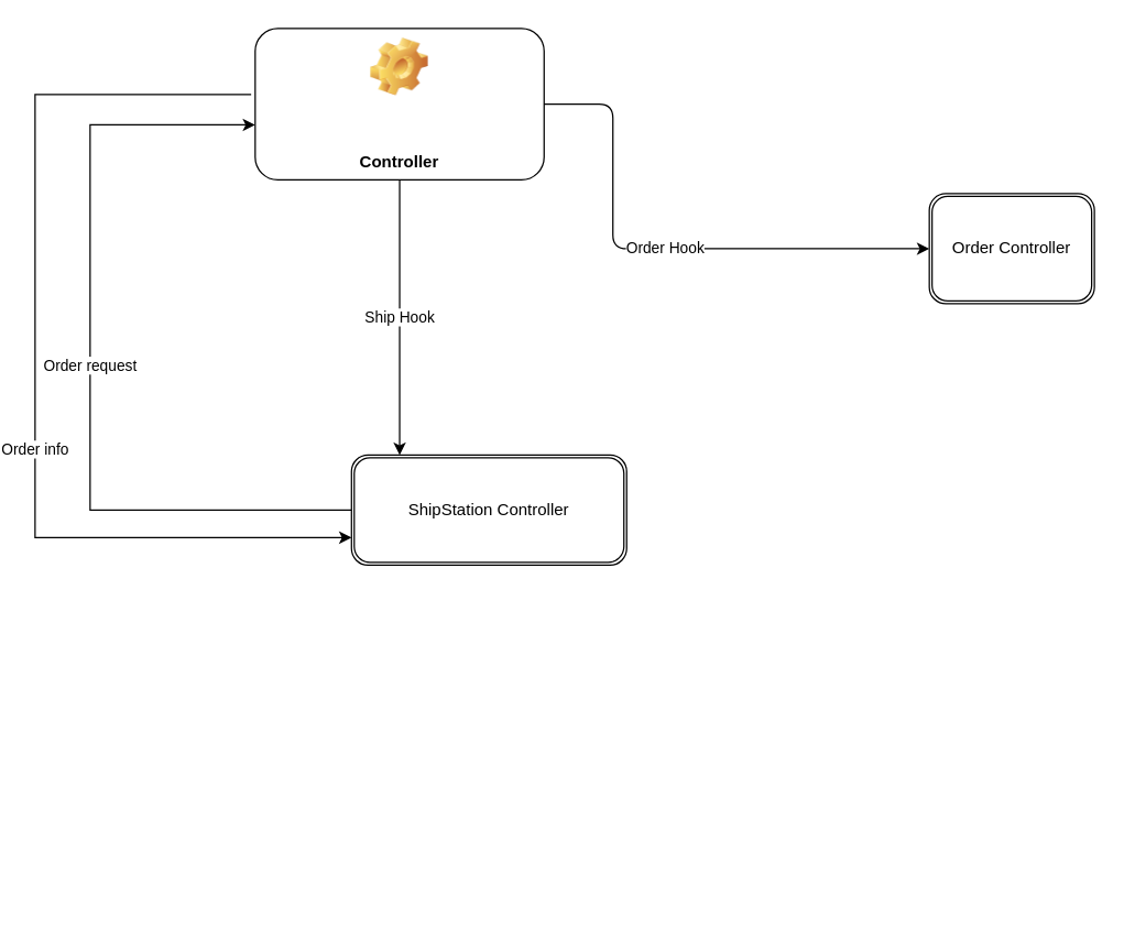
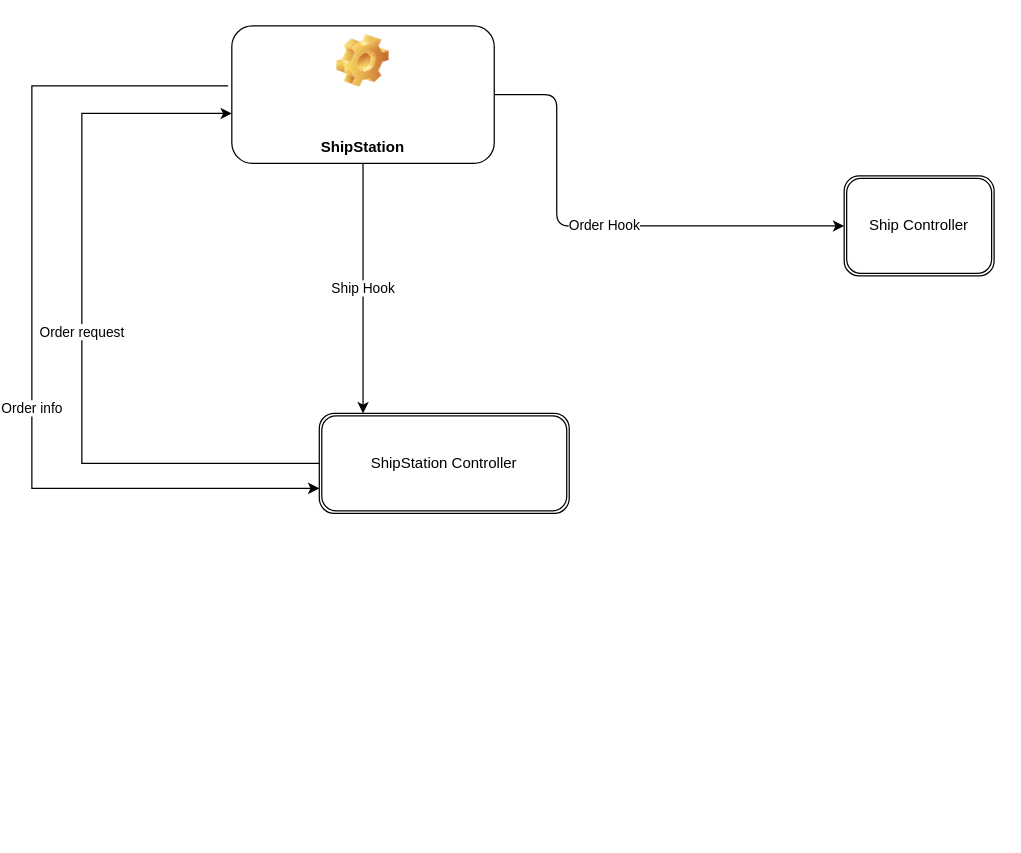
- <mxCell id="4" value="Controller" style="label;whiteSpace=wrap;html=1;align=center;verticalAlign=bottom;spacingLeft=0;spacingBottom=4;imageAlign=center;imageVerticalAlign=top;image=img/clipart/Gear_128x128.png;" vertex="1" parent="1"><mxGeometry x="180" y="20" width="210" height="110" as="geometry" /></mxCell>
+ <mxCell id="4" value="ShipStation" style="label;whiteSpace=wrap;html=1;align=center;verticalAlign=bottom;spacingLeft=0;spacingBottom=4;imageAlign=center;imageVerticalAlign=top;image=img/clipart/Gear_128x128.png;" vertex="1" parent="1"><mxGeometry x="180" y="20" width="210" height="110" as="geometry" /></mxCell>
- <mxCell id="6" value="Order Controller" style="shape=ext;double=1;rounded=1;whiteSpace=wrap;html=1;" vertex="1" parent="1"><mxGeometry x="670" y="140" width="120" height="80" as="geometry" /></mxCell>
+ <mxCell id="6" value="Ship Controller" style="shape=ext;double=1;rounded=1;whiteSpace=wrap;html=1;" vertex="1" parent="1"><mxGeometry x="670" y="140" width="120" height="80" as="geometry" /></mxCell>
